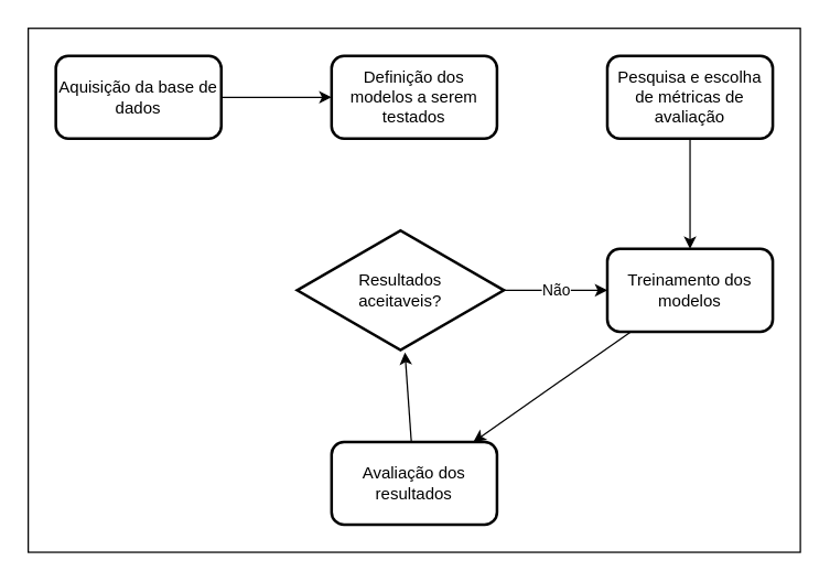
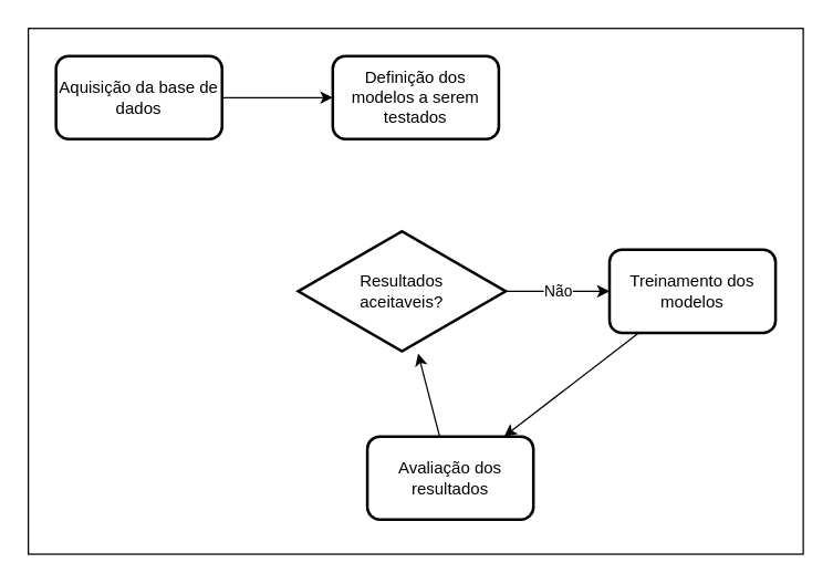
- <mxCell id="7" value="Pesquisa e escolha de métricas de avaliação" style="rounded=1;whiteSpace=wrap;html=1;fontColor=#000000;fillColor=#FFFFFF;strokeWidth=2;" parent="1" vertex="1"><mxGeometry x="440" y="40" width="120" height="60" as="geometry" /></mxCell>
- <mxCell id="6" style="edgeStyle=none;html=1;fontColor=#000000;strokeColor=#000000;" parent="1" source="7" target="9" edge="1"><mxGeometry relative="1" as="geometry" /></mxCell>
- <mxCell id="11" value="Avaliação dos resultados" style="rounded=1;whiteSpace=wrap;html=1;fontColor=#000000;fillColor=#FFFFFF;strokeWidth=2;" parent="1" vertex="1"><mxGeometry x="240" y="320" width="120" height="60" as="geometry" /></mxCell>
+ <mxCell id="11" value="Avaliação dos resultados" style="rounded=1;whiteSpace=wrap;html=1;fontColor=#000000;fillColor=#FFFFFF;strokeWidth=2;" parent="1" vertex="1"><mxGeometry x="265" y="315" width="120" height="60" as="geometry" /></mxCell>
